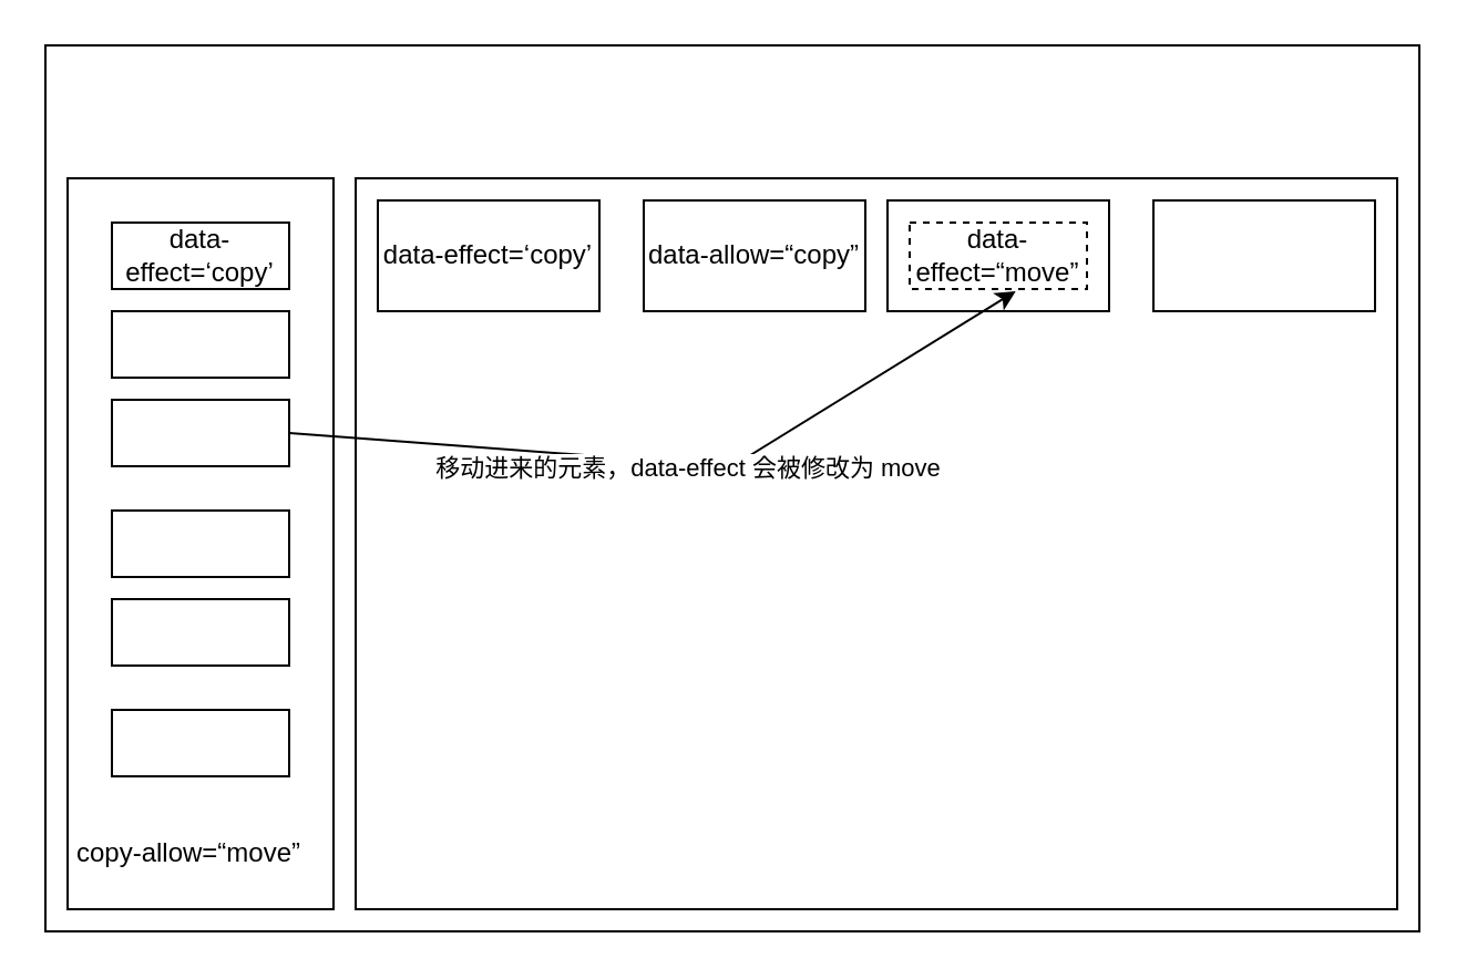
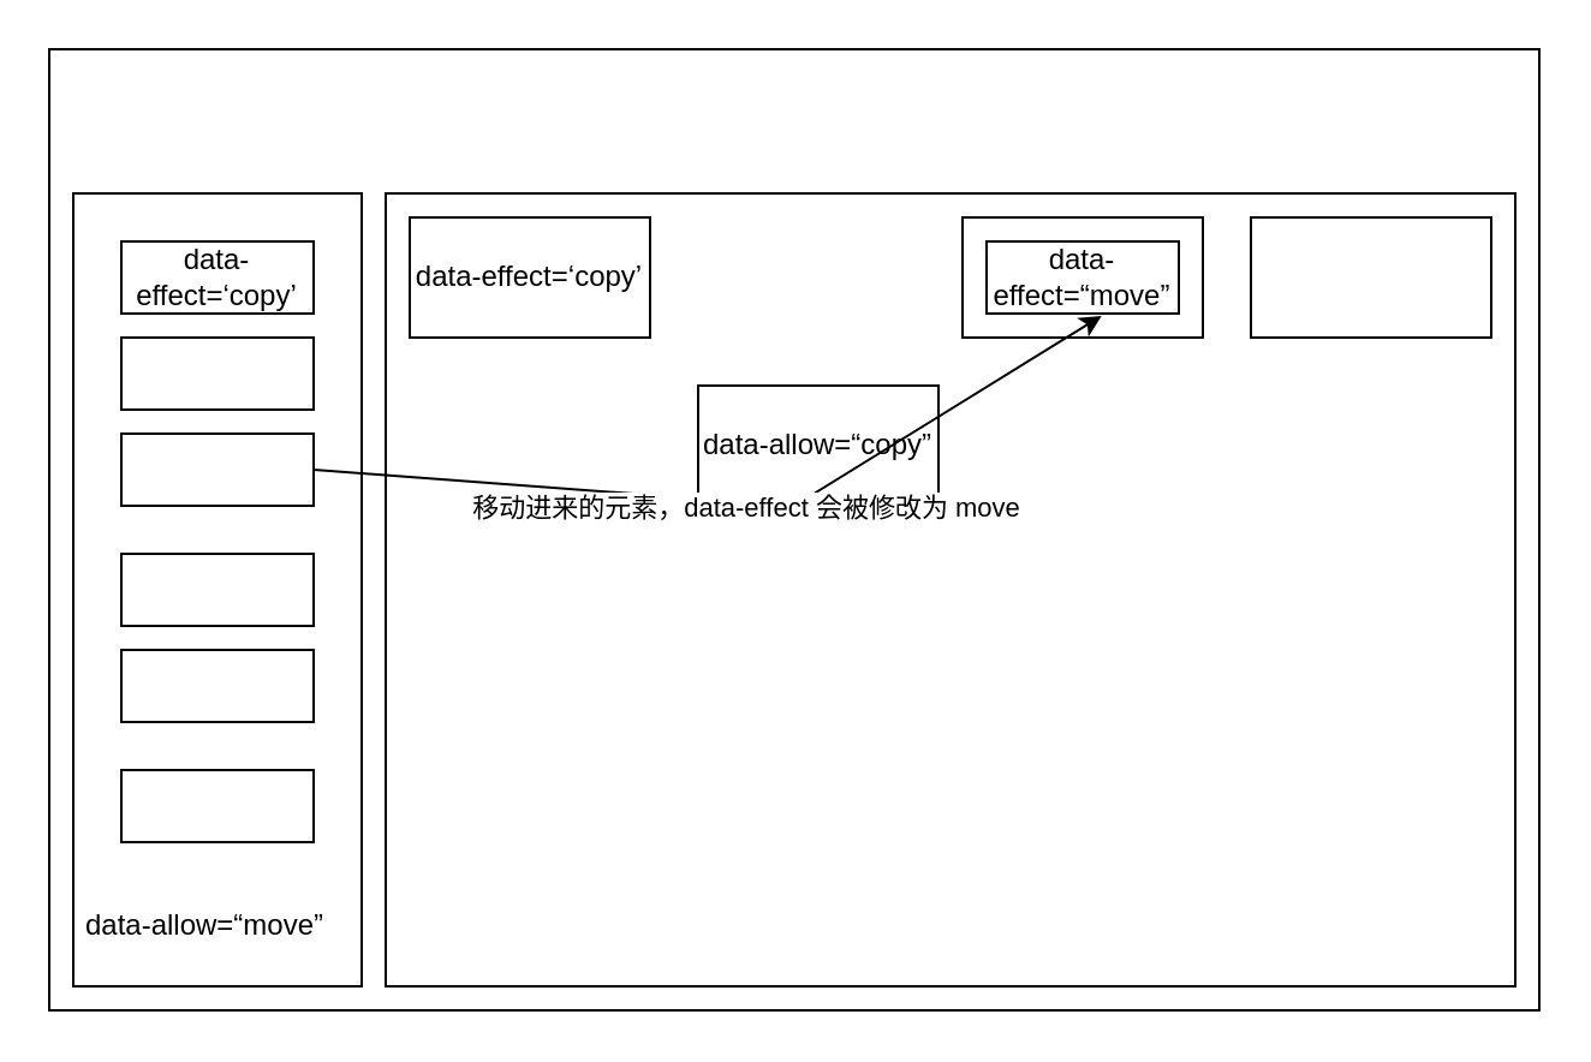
- <mxCell id="6" value="data-allow=“copy”" style="rounded=0;whiteSpace=wrap;html=1;" vertex="1" parent="1"><mxGeometry x="290" y="90" width="100" height="50" as="geometry" /></mxCell>
+ <mxCell id="6" value="data-allow=“copy”" style="rounded=0;whiteSpace=wrap;html=1;" vertex="1" parent="1"><mxGeometry x="290" y="160" width="100" height="50" as="geometry" /></mxCell>
- <mxCell id="16" value="data-effect=“move”" style="rounded=0;whiteSpace=wrap;html=1;dashed=1;" vertex="1" parent="1"><mxGeometry x="410" y="100" width="80" height="30" as="geometry" /></mxCell>
+ <mxCell id="16" value="data-effect=“move”" style="rounded=0;whiteSpace=wrap;html=1;" vertex="1" parent="1"><mxGeometry x="410" y="100" width="80" height="30" as="geometry" /></mxCell>
- <mxCell id="15" value="copy-allow=“move”" style="text;html=1;align=center;verticalAlign=middle;whiteSpace=wrap;rounded=0;" vertex="1" parent="1"><mxGeometry x="30" y="370" width="110" height="30" as="geometry" /></mxCell>
+ <mxCell id="15" value="data-allow=“move”" style="text;html=1;align=center;verticalAlign=middle;whiteSpace=wrap;rounded=0;" vertex="1" parent="1"><mxGeometry x="30" y="370" width="110" height="30" as="geometry" /></mxCell>
